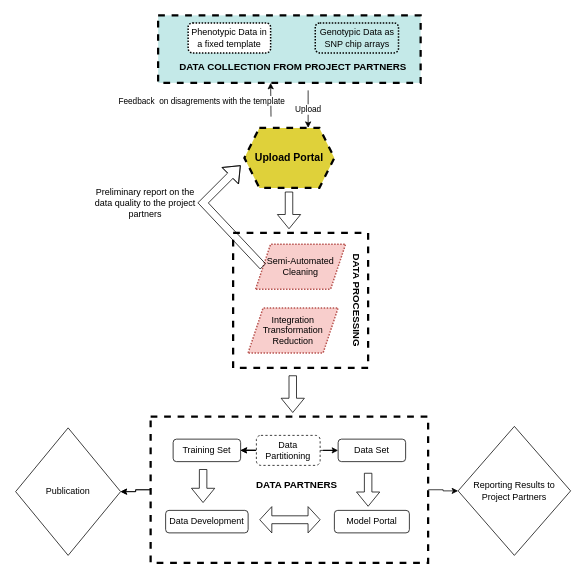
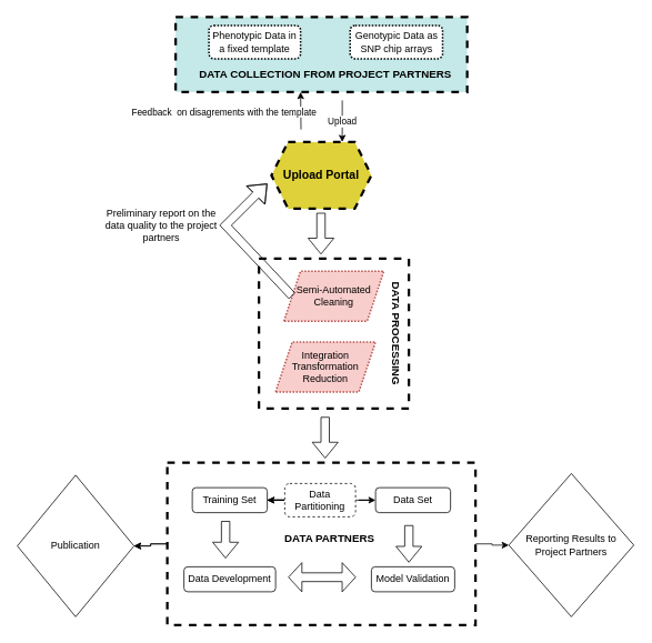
- <mxCell id="9" value="Genotypic Data as SNP chip arrays" style="rounded=1;whiteSpace=wrap;html=1;dashed=1;dashPattern=1 1;strokeWidth=2;fillColor=#c4e9e8;" parent="1" vertex="1"><mxGeometry x="419.5" y="30" width="111" height="40" as="geometry" /></mxCell>
+ <mxCell id="9" value="Genotypic Data as SNP chip arrays" style="rounded=1;whiteSpace=wrap;html=1;dashed=1;dashPattern=1 1;strokeWidth=2;" parent="1" vertex="1"><mxGeometry x="419.5" y="30" width="111" height="40" as="geometry" /></mxCell>
- <mxCell id="30" value="Model Portal" style="rounded=1;whiteSpace=wrap;html=1;" parent="1" vertex="1"><mxGeometry x="445" y="680" width="100" height="30" as="geometry" /></mxCell>
+ <mxCell id="30" value="Model Validation" style="rounded=1;whiteSpace=wrap;html=1;" parent="1" vertex="1"><mxGeometry x="445" y="680" width="100" height="30" as="geometry" /></mxCell>
